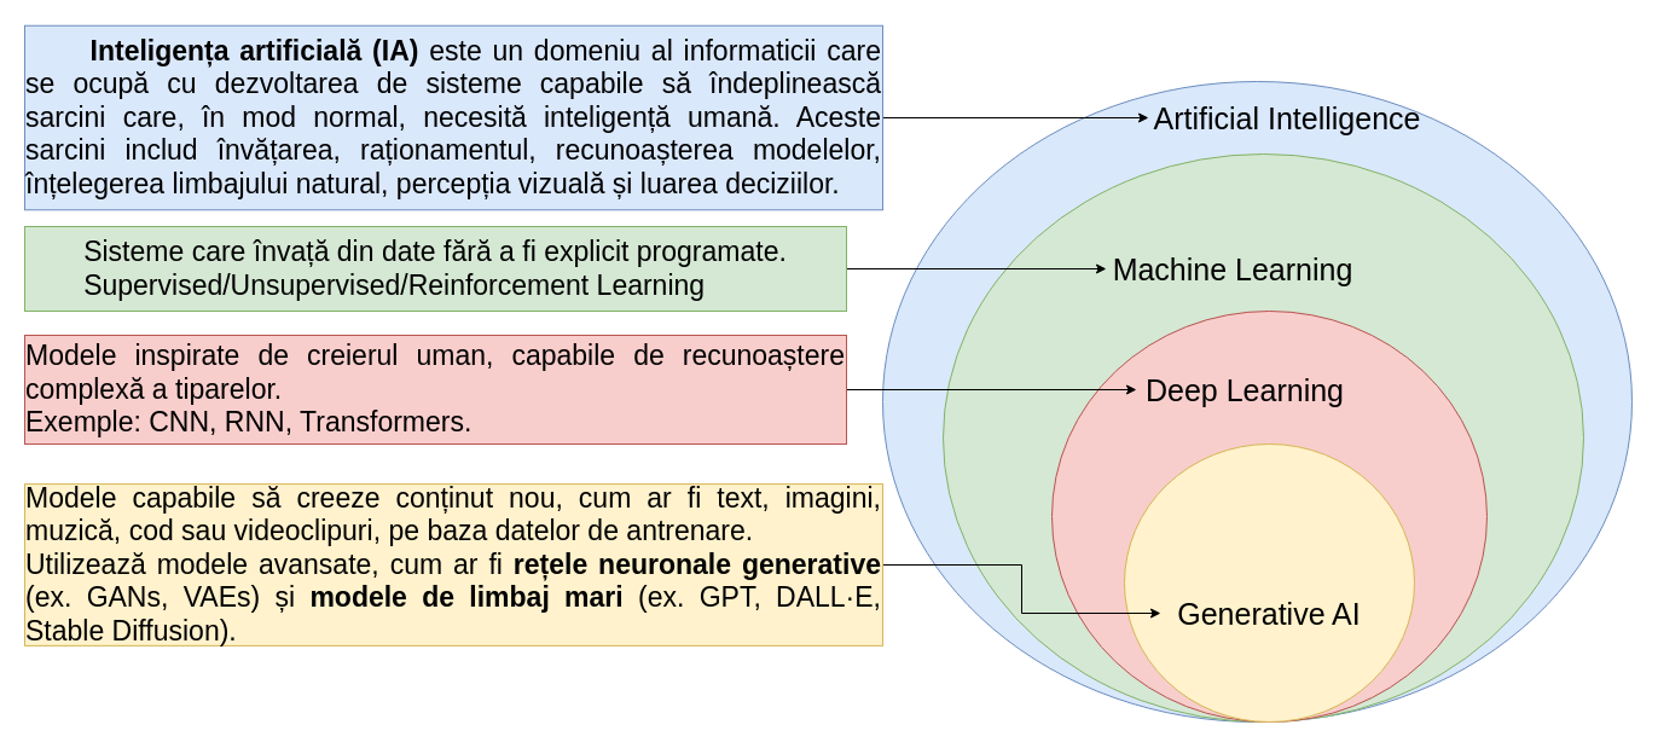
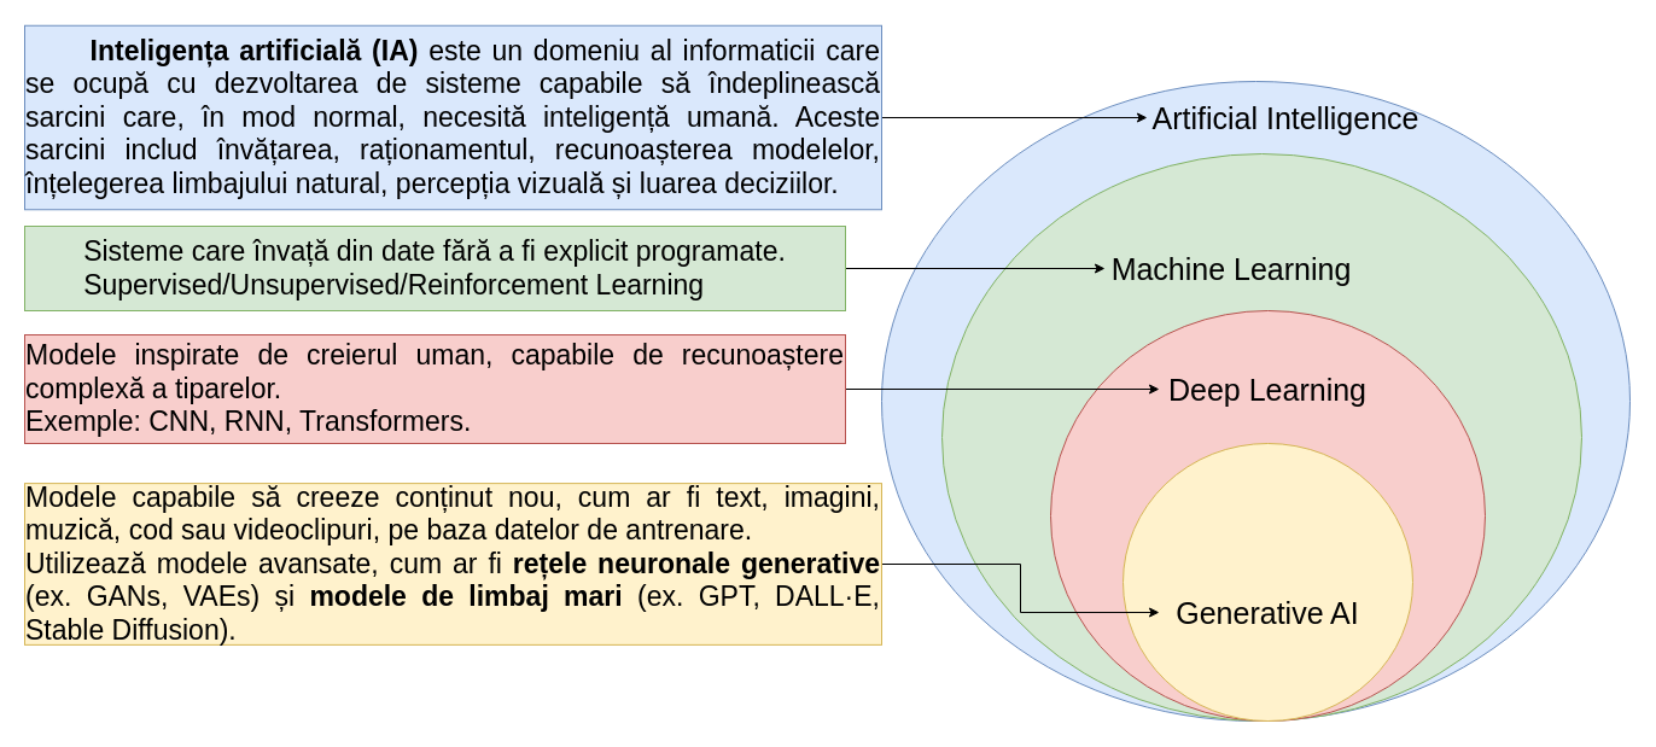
- <mxCell id="7" value="&lt;font style=&quot;font-size: 25px;&quot;&gt;Deep Learning&lt;/font&gt;" style="text;html=1;align=center;verticalAlign=middle;whiteSpace=wrap;rounded=0;" parent="1" vertex="1"><mxGeometry x="940" y="312" width="180" height="20" as="geometry" /></mxCell>
+ <mxCell id="7" value="&lt;font style=&quot;font-size: 25px;&quot;&gt;Deep Learning&lt;/font&gt;" style="text;html=1;align=center;verticalAlign=middle;whiteSpace=wrap;rounded=0;" parent="1" vertex="1"><mxGeometry x="960" y="312" width="180" height="20" as="geometry" /></mxCell>
